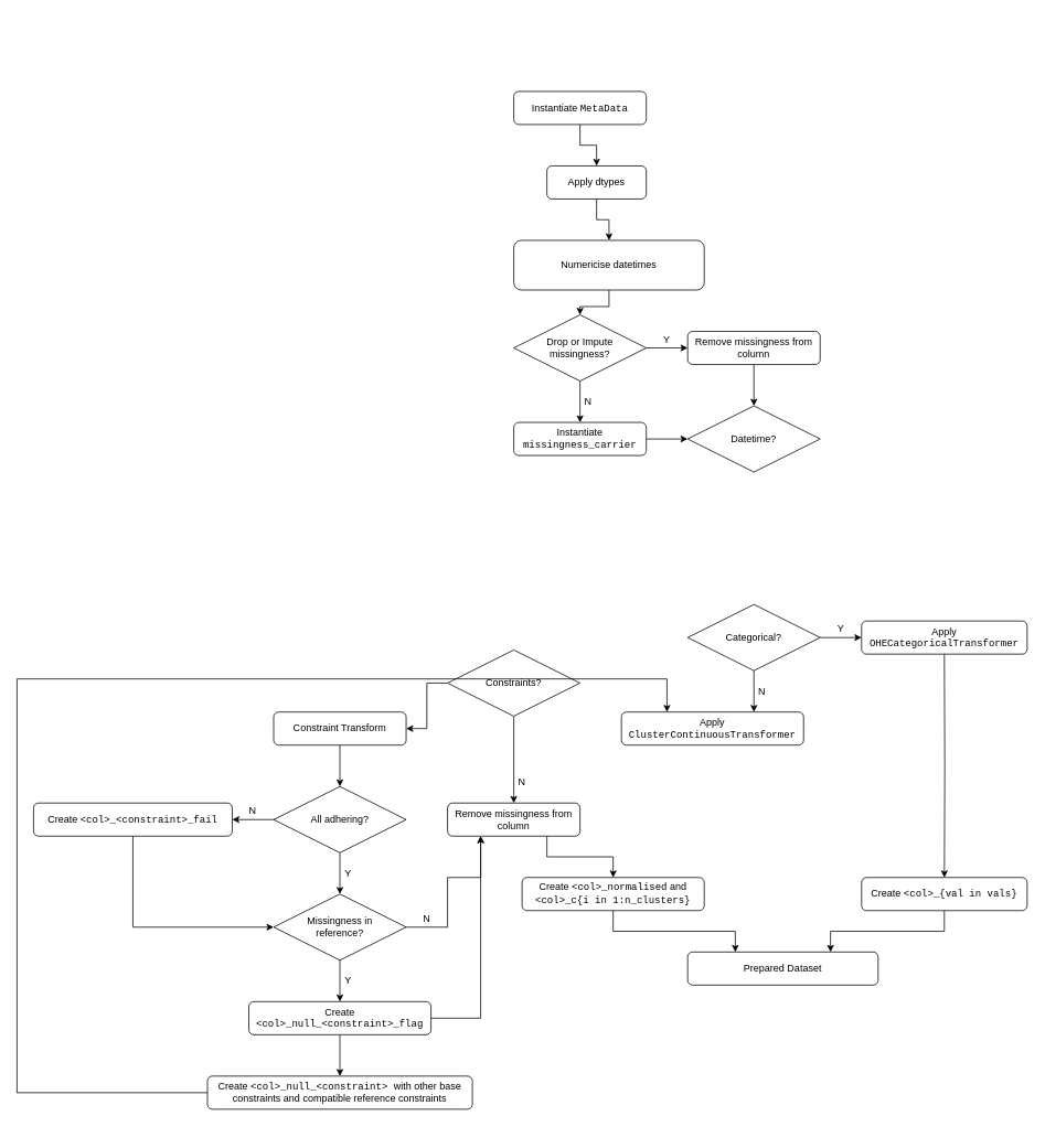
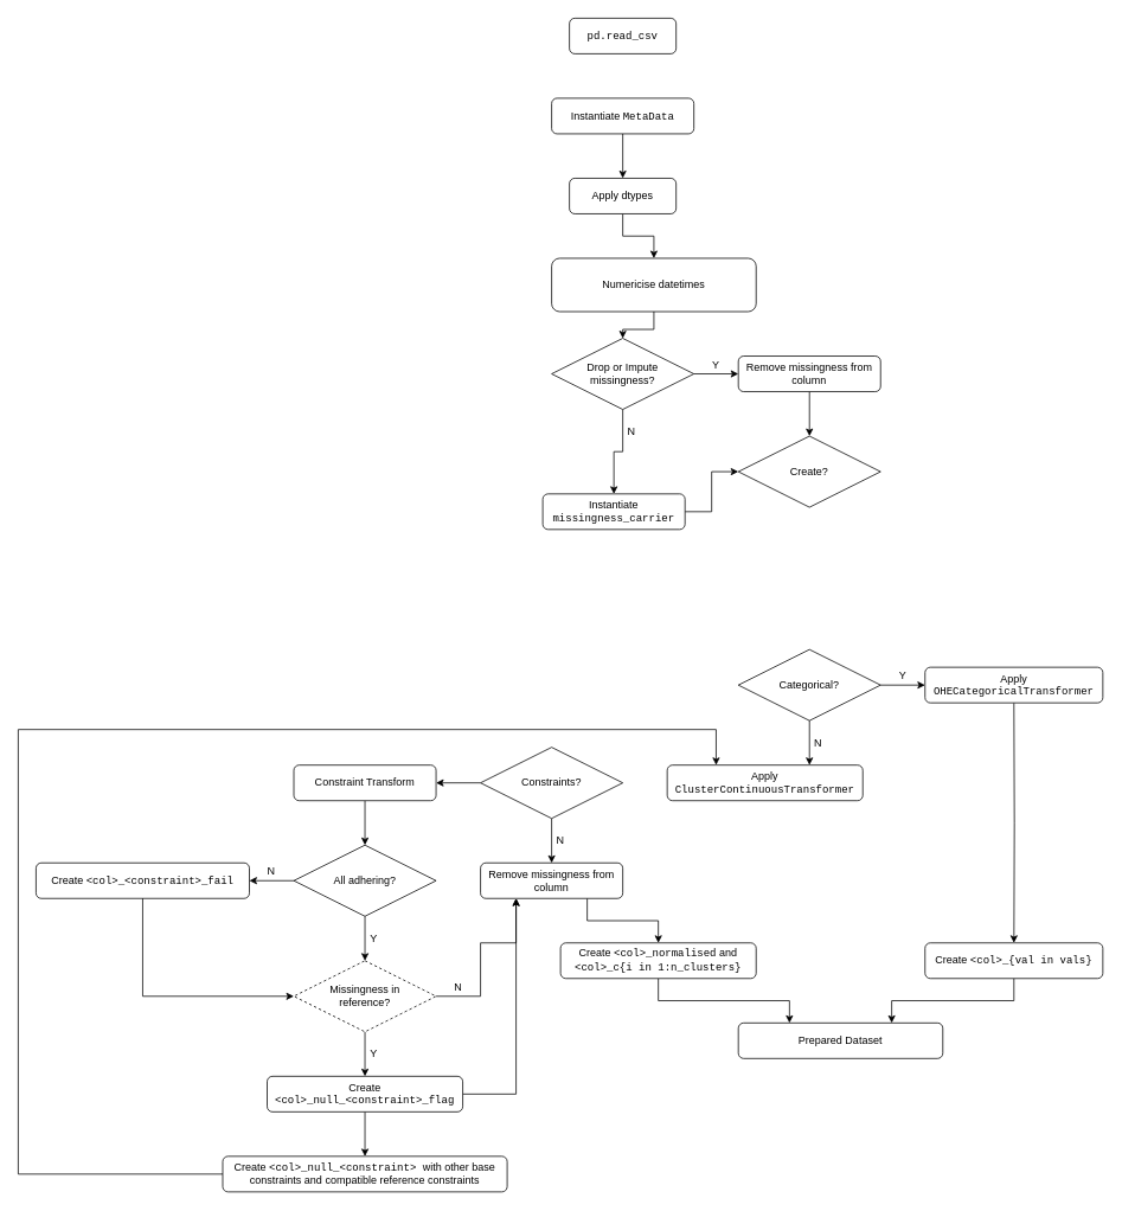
+ <mxCell id="2" value="&lt;font face=&quot;Courier New&quot;&gt;pd.read_csv&lt;/font&gt;" style="rounded=1;whiteSpace=wrap;html=1;fontSize=12;glass=0;strokeWidth=1;shadow=0;" parent="1" vertex="1"><mxGeometry x="640" y="20" width="120" height="40" as="geometry" /></mxCell>
- <mxCell id="6" value="Apply dtypes" style="rounded=1;whiteSpace=wrap;html=1;fontSize=12;glass=0;strokeWidth=1;shadow=0;" vertex="1" parent="1"><mxGeometry x="660" y="200" width="120" height="40" as="geometry" /></mxCell>
+ <mxCell id="6" value="Apply dtypes" style="rounded=1;whiteSpace=wrap;html=1;fontSize=12;glass=0;strokeWidth=1;shadow=0;" vertex="1" parent="1"><mxGeometry x="640" y="200" width="120" height="40" as="geometry" /></mxCell>
- <mxCell id="15" value="Instantiate &lt;font face=&quot;Courier New&quot;&gt;missingness_carrier&lt;/font&gt;" style="rounded=1;whiteSpace=wrap;html=1;spacing=3;" vertex="1" parent="1"><mxGeometry x="620" y="510" width="160" height="40" as="geometry" /></mxCell>
+ <mxCell id="15" value="Instantiate &lt;font face=&quot;Courier New&quot;&gt;missingness_carrier&lt;/font&gt;" style="rounded=1;whiteSpace=wrap;html=1;spacing=3;" vertex="1" parent="1"><mxGeometry x="610" y="555" width="160" height="40" as="geometry" /></mxCell>
- <mxCell id="56" value="Datetime?" style="rhombus;whiteSpace=wrap;html=1;spacing=3;" vertex="1" parent="1"><mxGeometry x="830" y="490" width="160" height="80" as="geometry" /></mxCell>
+ <mxCell id="56" value="Create?" style="rhombus;whiteSpace=wrap;html=1;spacing=3;" vertex="1" parent="1"><mxGeometry x="830" y="490" width="160" height="80" as="geometry" /></mxCell>
- <mxCell id="28" value="Constraints?" style="rhombus;whiteSpace=wrap;html=1;spacing=3;" vertex="1" parent="1"><mxGeometry x="540" y="785" width="160" height="80" as="geometry" /></mxCell>
+ <mxCell id="28" value="Constraints?" style="rhombus;whiteSpace=wrap;html=1;spacing=3;" vertex="1" parent="1"><mxGeometry x="540" y="840" width="160" height="80" as="geometry" /></mxCell>
- <mxCell id="39" value="Missingness in reference?" style="rhombus;whiteSpace=wrap;html=1;spacing=14;" vertex="1" parent="1"><mxGeometry x="330" y="1080" width="160" height="80" as="geometry" /></mxCell>
+ <mxCell id="39" value="Missingness in reference?" style="rhombus;whiteSpace=wrap;html=1;spacing=14;dashed=1;" vertex="1" parent="1"><mxGeometry x="330" y="1080" width="160" height="80" as="geometry" /></mxCell>
